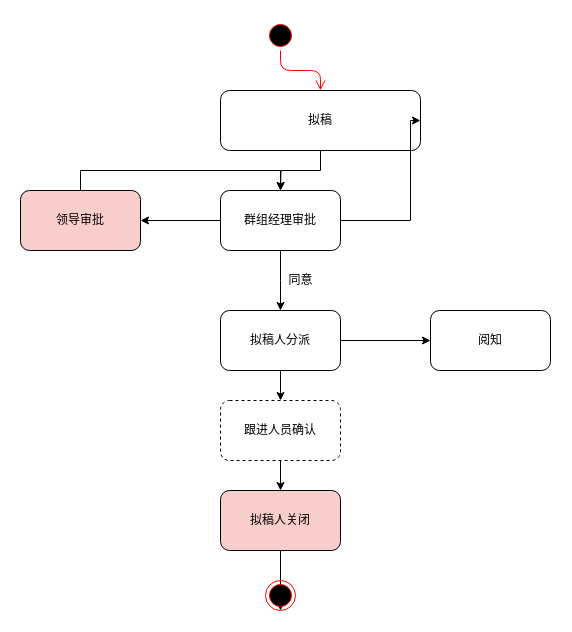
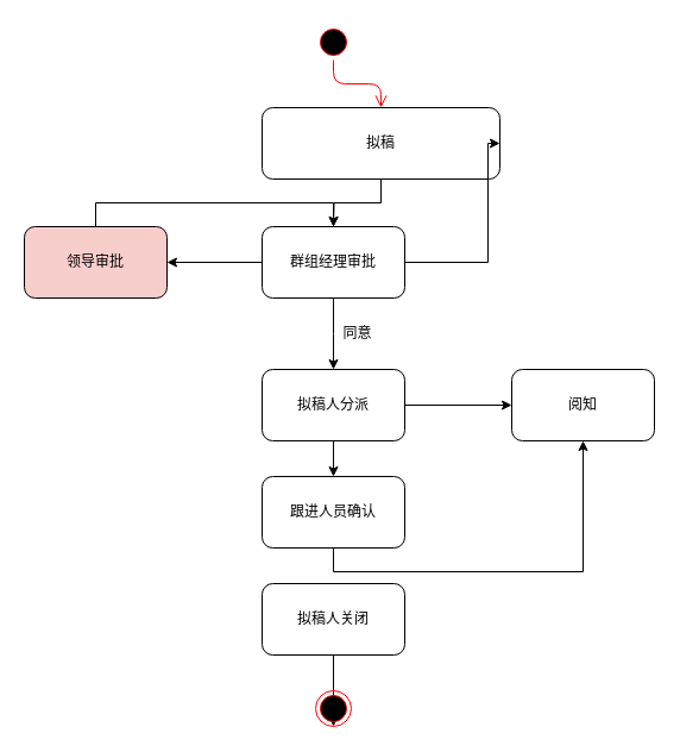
- <mxCell id="16" value="跟进人员确认" style="rounded=1;whiteSpace=wrap;html=1;dashed=1;" vertex="1" parent="1"><mxGeometry x="220" y="400" width="120" height="60" as="geometry" /></mxCell>
+ <mxCell id="16" value="跟进人员确认" style="rounded=1;whiteSpace=wrap;html=1;" vertex="1" parent="1"><mxGeometry x="220" y="400" width="120" height="60" as="geometry" /></mxCell>
- <mxCell id="15" style="edgeStyle=orthogonalEdgeStyle;rounded=0;orthogonalLoop=1;jettySize=auto;html=1;exitX=0.5;exitY=1;exitDx=0;exitDy=0;entryX=0.5;entryY=0;entryDx=0;entryDy=0;" edge="1" parent="1" source="16" target="18"><mxGeometry relative="1" as="geometry" /></mxCell>
+ <mxCell id="15" style="edgeStyle=orthogonalEdgeStyle;rounded=0;orthogonalLoop=1;jettySize=auto;html=1;exitX=0.5;exitY=1;exitDx=0;exitDy=0;" edge="1" parent="1" source="16" target="14"><mxGeometry relative="1" as="geometry" /></mxCell>
- <mxCell id="18" value="拟稿人关闭" style="rounded=1;whiteSpace=wrap;html=1;fillColor=#f8cecc;" vertex="1" parent="1"><mxGeometry x="220" y="490" width="120" height="60" as="geometry" /></mxCell>
+ <mxCell id="18" value="拟稿人关闭" style="rounded=1;whiteSpace=wrap;html=1;" vertex="1" parent="1"><mxGeometry x="220" y="490" width="120" height="60" as="geometry" /></mxCell>
